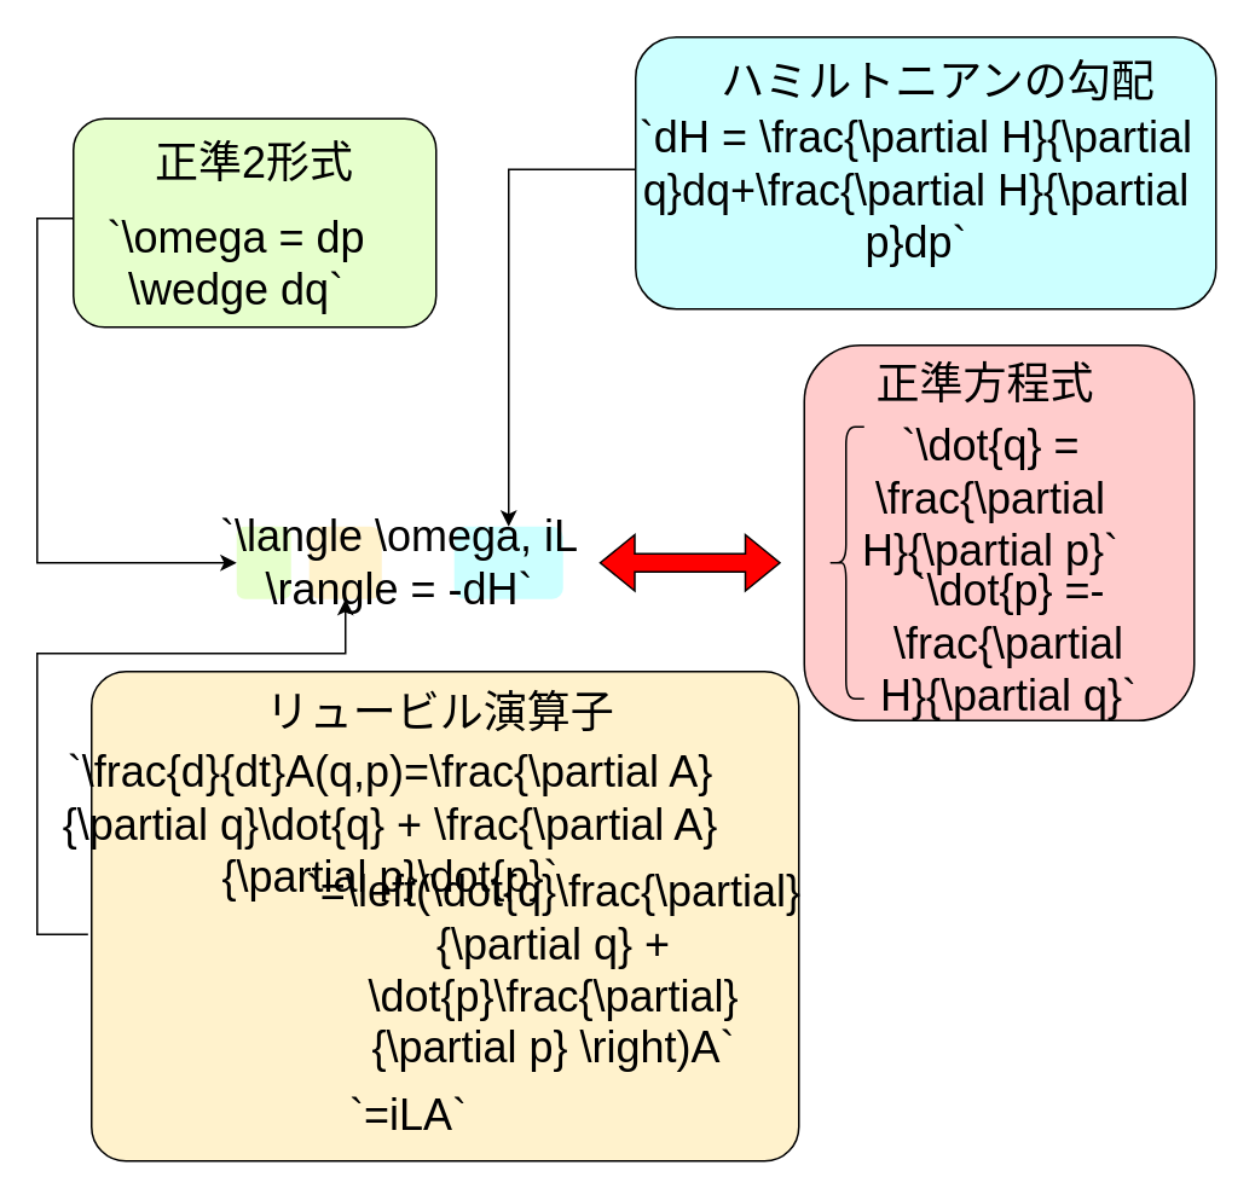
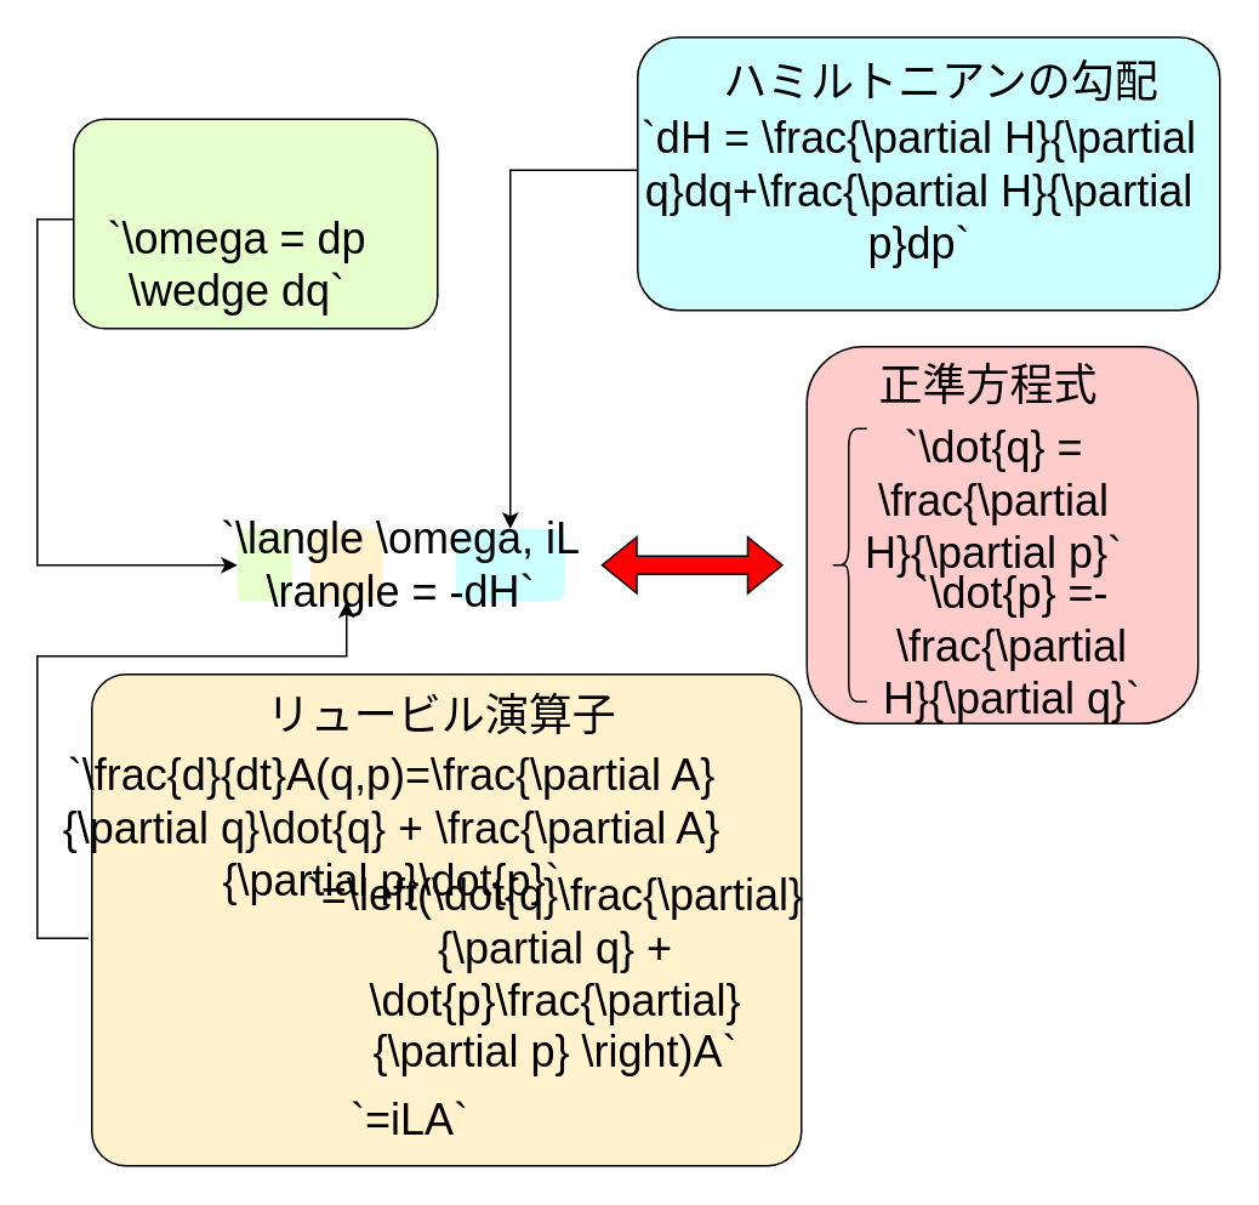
- <mxCell id="19" value="正準2形式" style="text;html=1;align=center;verticalAlign=middle;whiteSpace=wrap;rounded=0;fontSize=24;" vertex="1" parent="1"><mxGeometry x="65" y="75" width="150" height="30" as="geometry" /></mxCell>
